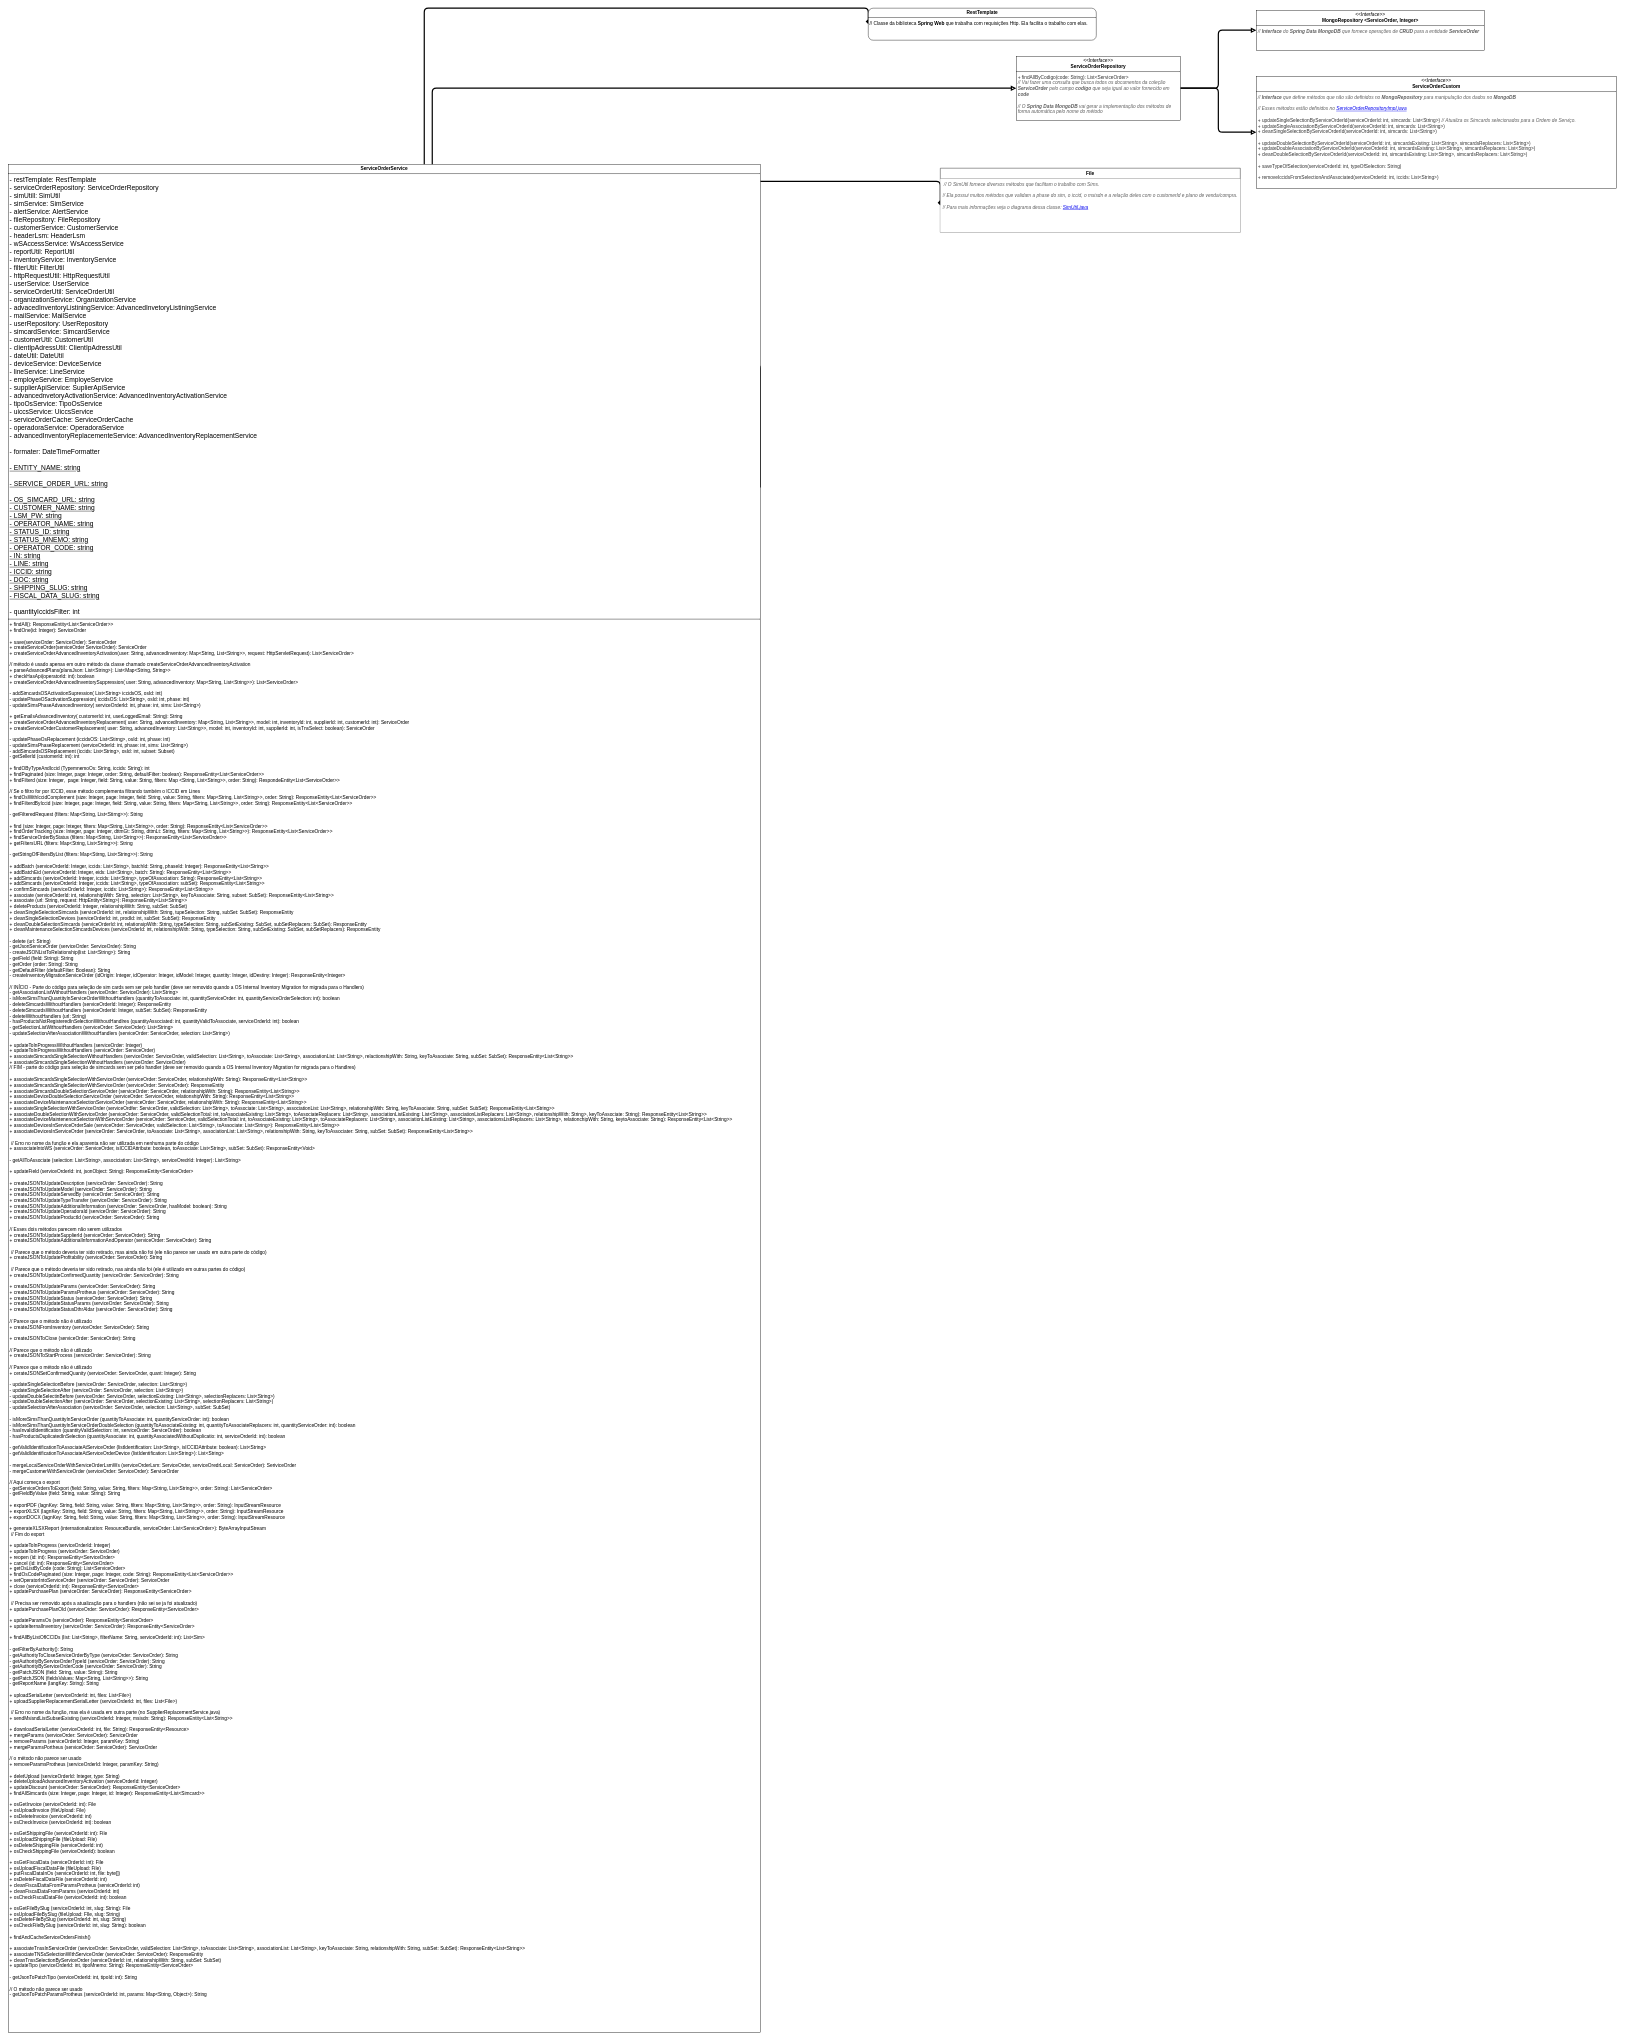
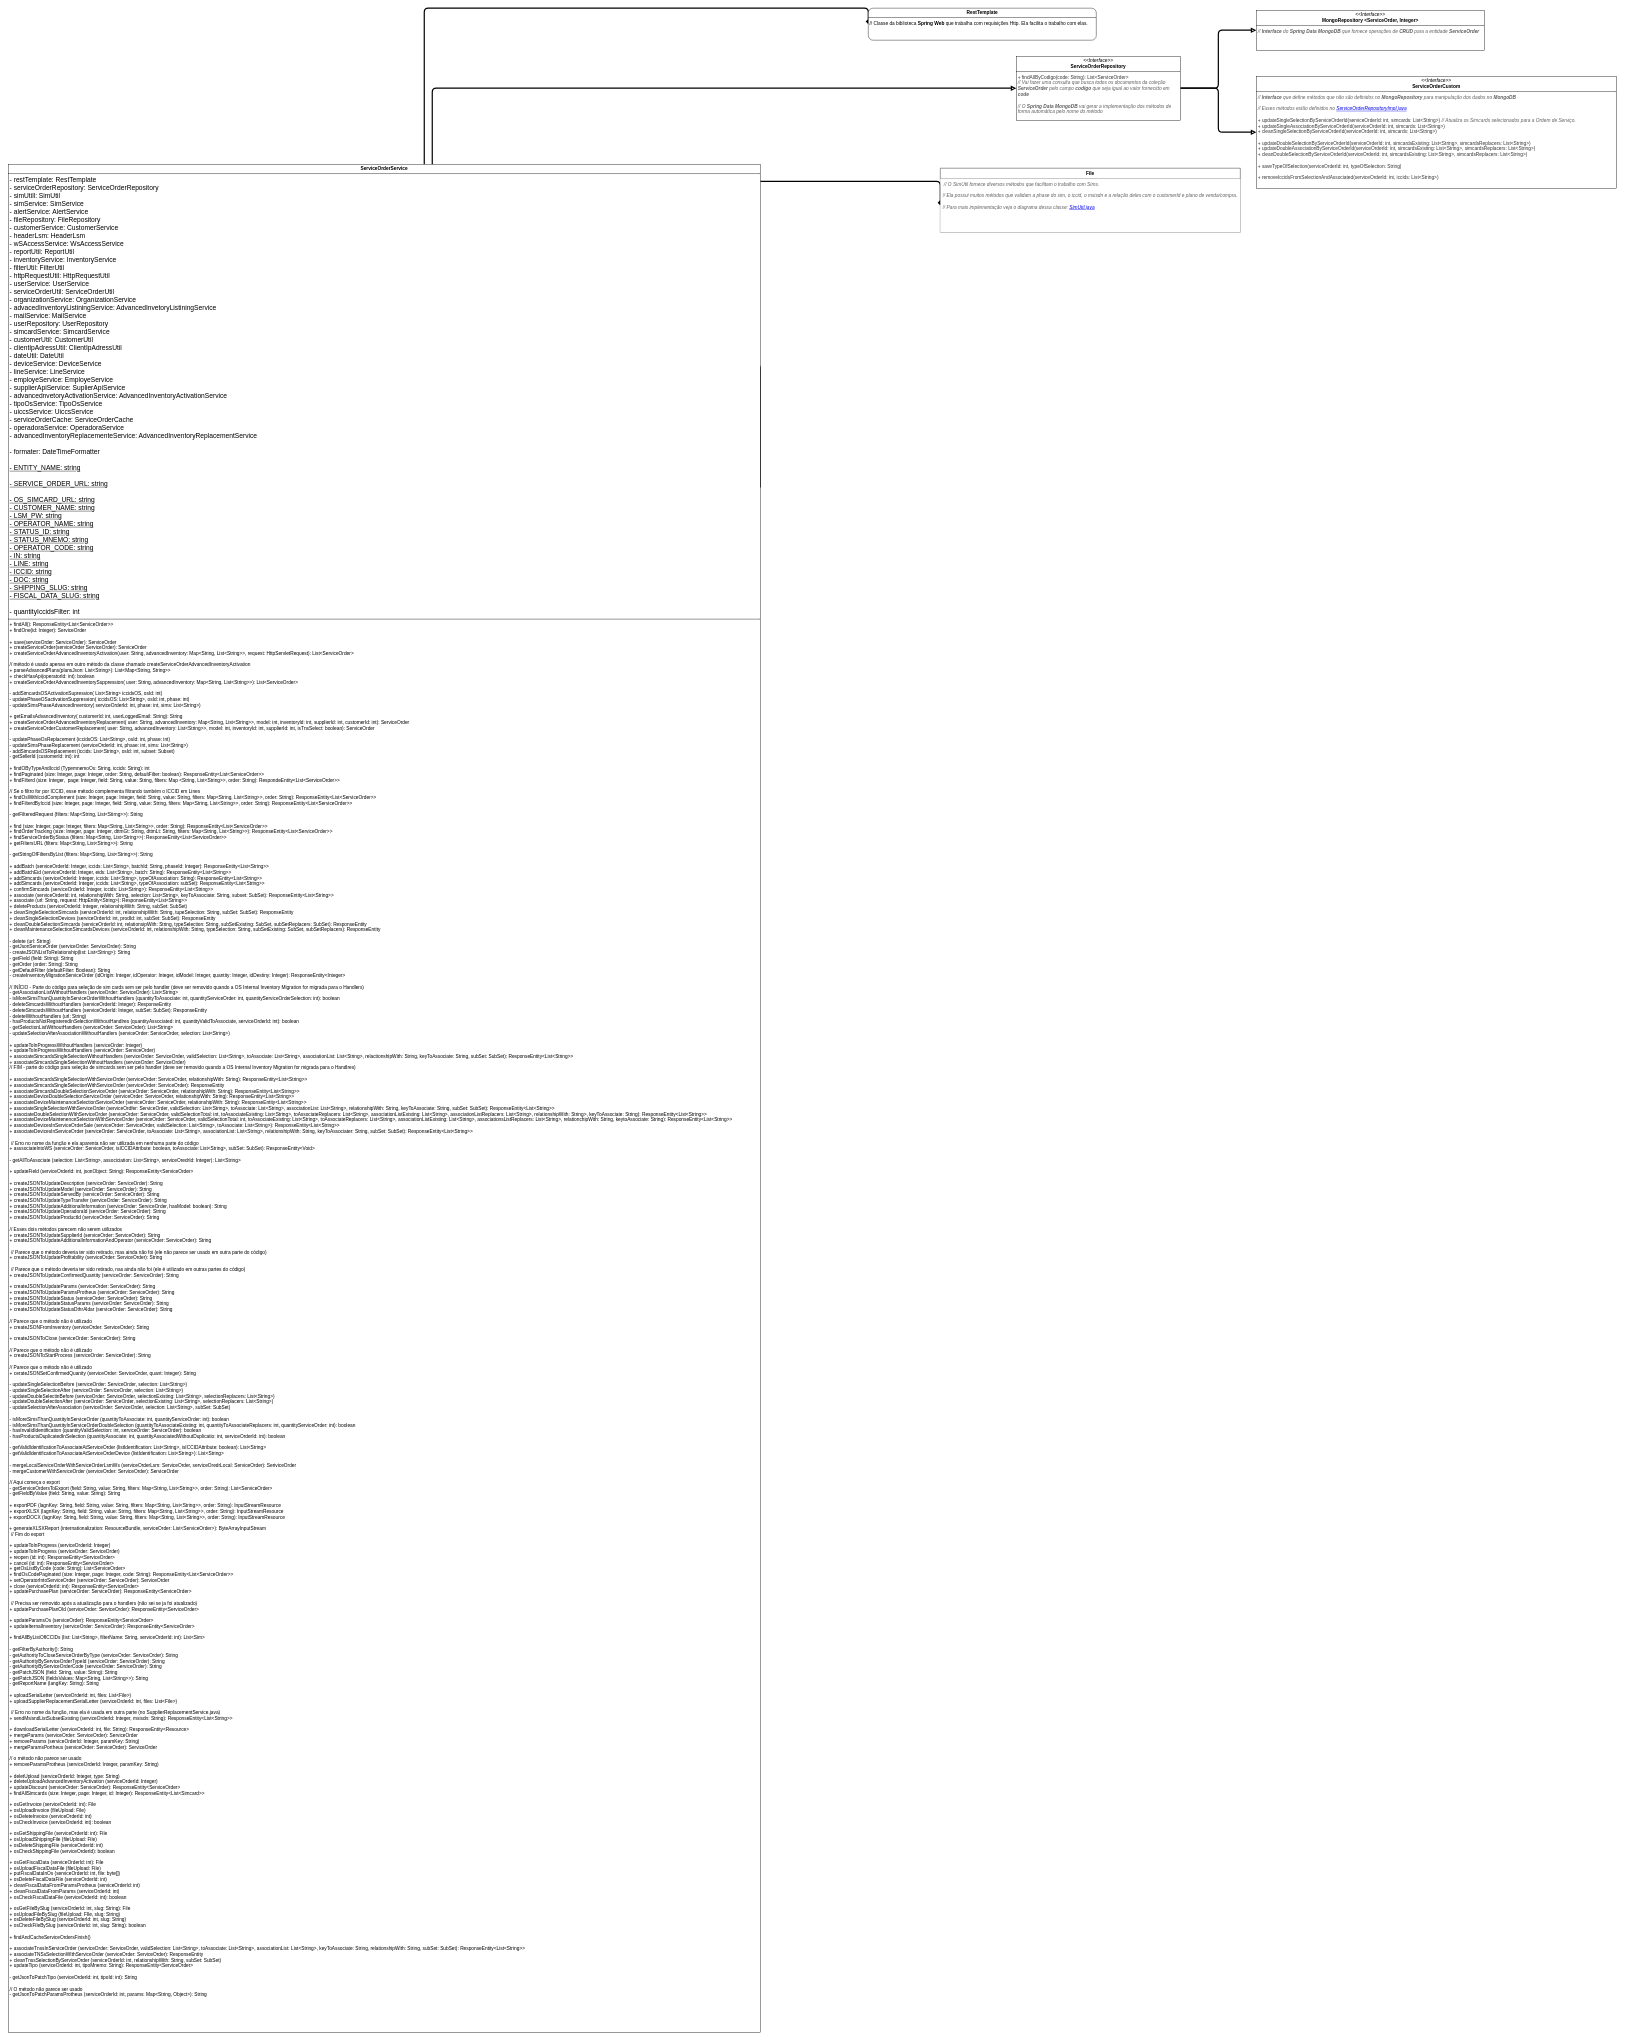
- <mxCell id="13" value="&lt;font color=&quot;#5e5e5e&quot;&gt;&lt;i&gt;&amp;nbsp;// O SimUtil fornece diversos métodos que facilitam o trabalho com Sims.&lt;/i&gt;&lt;/font&gt;&lt;div&gt;&lt;font color=&quot;#5e5e5e&quot;&gt;&lt;i&gt;&lt;br&gt;&lt;/i&gt;&lt;/font&gt;&lt;div&gt;&lt;font color=&quot;#5e5e5e&quot;&gt;&lt;i&gt;// Ela possui muitos métodos que validam a phase do sim, o iccid, o msisdn e a relação deles com o customerId e plano de venda/compra.&lt;/i&gt;&lt;/font&gt;&lt;/div&gt;&lt;/div&gt;&lt;div&gt;&lt;font color=&quot;#5e5e5e&quot;&gt;&lt;i&gt;&lt;br&gt;&lt;/i&gt;&lt;/font&gt;&lt;/div&gt;&lt;div&gt;&lt;font color=&quot;#5e5e5e&quot;&gt;&lt;i&gt;// Para mais informações veja o diagrama dessa classe: &lt;a href=&quot;https://app.diagrams.net/#HGiovanniMendesC%2Fdiagrama-classes-LSM%2Fmain%2FSimUtil.drawio#%7B%22pageId%22%3A%220d7h8Y_baKdkDav5c62c%22%7D&quot;&gt;SimUtil.java&lt;/a&gt;&lt;/i&gt;&lt;/font&gt;&lt;/div&gt;" style="text;strokeColor=none;fillColor=default;align=left;verticalAlign=top;spacingLeft=4;spacingRight=4;overflow=hidden;rotatable=0;points=[[0,0.5],[1,0.5]];portConstraint=eastwest;whiteSpace=wrap;html=1;" parent="12" vertex="1"><mxGeometry y="26" width="750" height="134" as="geometry" /></mxCell>
+ <mxCell id="13" value="&lt;font color=&quot;#5e5e5e&quot;&gt;&lt;i&gt;&amp;nbsp;// O SimUtil fornece diversos métodos que facilitam o trabalho com Sims.&lt;/i&gt;&lt;/font&gt;&lt;div&gt;&lt;font color=&quot;#5e5e5e&quot;&gt;&lt;i&gt;&lt;br&gt;&lt;/i&gt;&lt;/font&gt;&lt;div&gt;&lt;font color=&quot;#5e5e5e&quot;&gt;&lt;i&gt;// Ela possui muitos métodos que validam a phase do sim, o iccid, o msisdn e a relação deles com o customerId e plano de venda/compra.&lt;/i&gt;&lt;/font&gt;&lt;/div&gt;&lt;/div&gt;&lt;div&gt;&lt;font color=&quot;#5e5e5e&quot;&gt;&lt;i&gt;&lt;br&gt;&lt;/i&gt;&lt;/font&gt;&lt;/div&gt;&lt;div&gt;&lt;font color=&quot;#5e5e5e&quot;&gt;&lt;i&gt;// Para mais implementação veja o diagrama dessa classe: &lt;a href=&quot;https://app.diagrams.net/#HGiovanniMendesC%2Fdiagrama-classes-LSM%2Fmain%2FSimUtil.drawio#%7B%22pageId%22%3A%220d7h8Y_baKdkDav5c62c%22%7D&quot;&gt;SimUtil.java&lt;/a&gt;&lt;/i&gt;&lt;/font&gt;&lt;/div&gt;" style="text;strokeColor=none;fillColor=default;align=left;verticalAlign=top;spacingLeft=4;spacingRight=4;overflow=hidden;rotatable=0;points=[[0,0.5],[1,0.5]];portConstraint=eastwest;whiteSpace=wrap;html=1;" parent="12" vertex="1"><mxGeometry y="26" width="750" height="134" as="geometry" /></mxCell>
